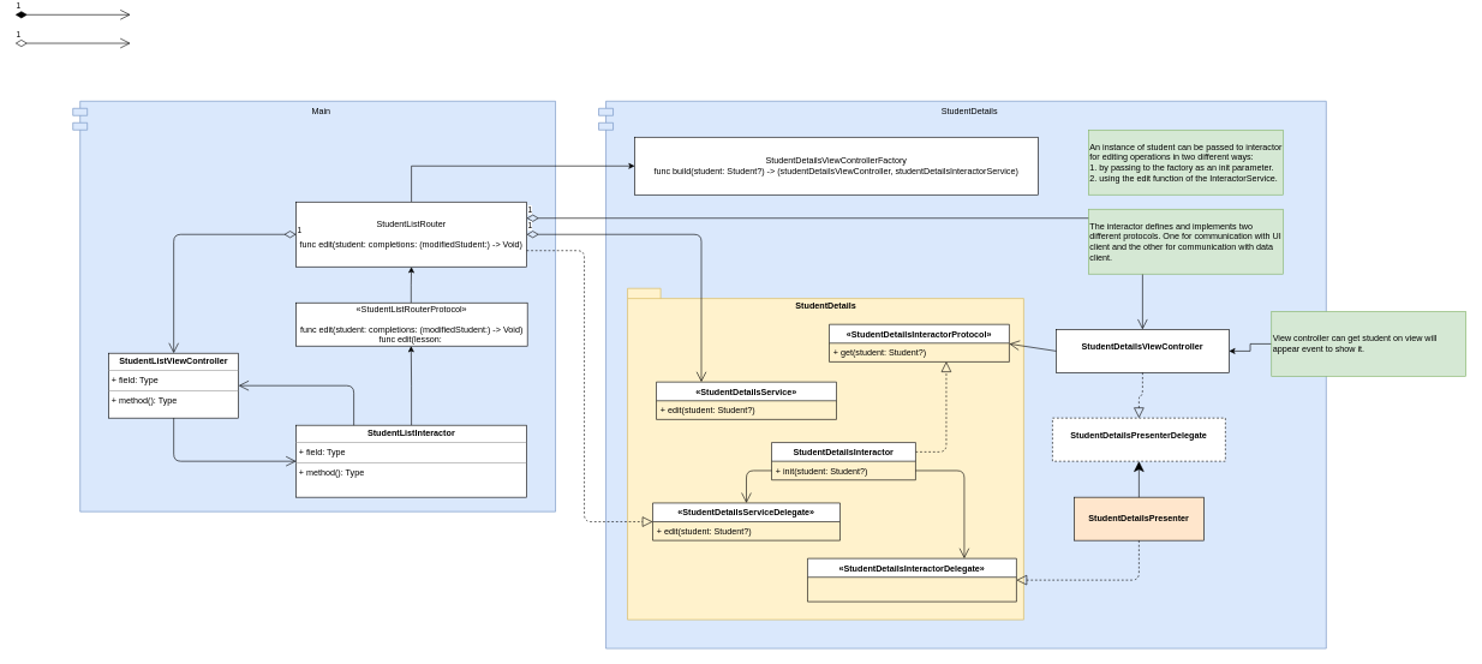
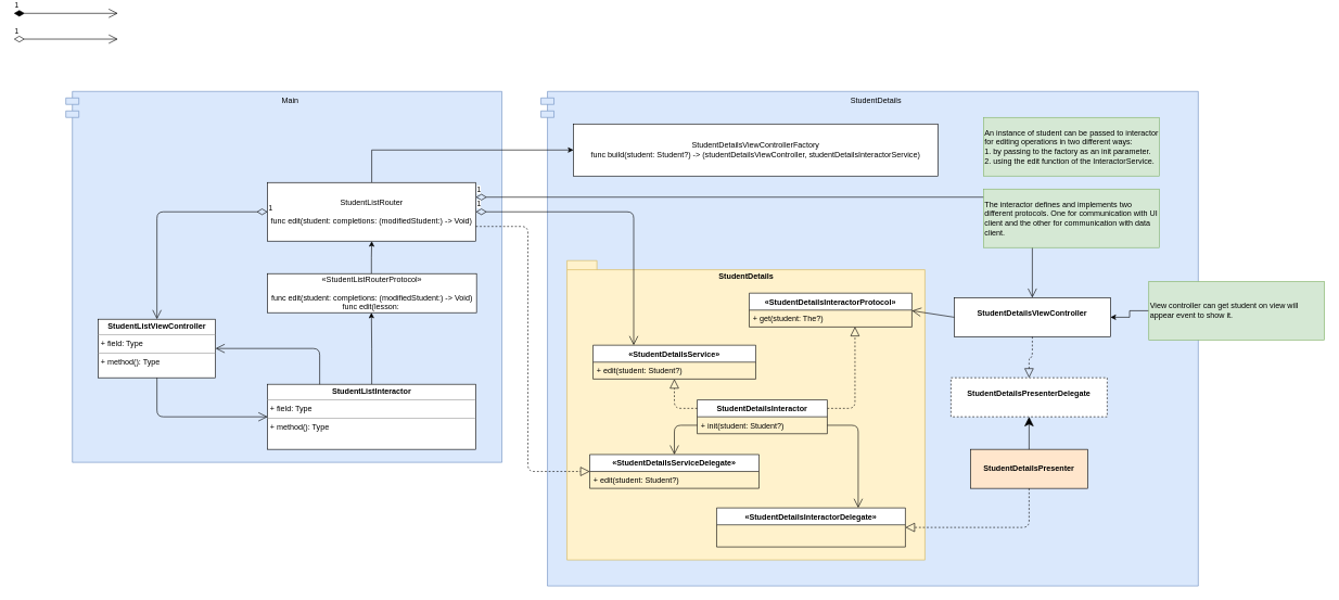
- <mxCell id="33" value="+ get(student: Student?)" style="text;strokeColor=none;fillColor=none;align=left;verticalAlign=top;spacingLeft=4;spacingRight=4;overflow=hidden;rotatable=0;points=[[0,0.5],[1,0.5]];portConstraint=eastwest;" parent="32" vertex="1"><mxGeometry y="26" width="250" height="26" as="geometry" /></mxCell>
+ <mxCell id="33" value="+ get(student: The?)" style="text;strokeColor=none;fillColor=none;align=left;verticalAlign=top;spacingLeft=4;spacingRight=4;overflow=hidden;rotatable=0;points=[[0,0.5],[1,0.5]];portConstraint=eastwest;" parent="32" vertex="1"><mxGeometry y="26" width="250" height="26" as="geometry" /></mxCell>
+ <mxCell id="42" value="" style="endArrow=block;dashed=1;endFill=0;endSize=12;html=1;edgeStyle=orthogonalEdgeStyle;exitX=0;exitY=0.25;exitDx=0;exitDy=0;" parent="1" source="30" target="36" edge="1"><mxGeometry width="160" relative="1" as="geometry"><mxPoint x="1115" y="624" as="sourcePoint" /><mxPoint x="1275" y="624" as="targetPoint" /></mxGeometry></mxCell>
- <mxCell id="34" value="«StudentDetailsInteractorDelegate»" style="swimlane;fontStyle=1;align=center;verticalAlign=top;childLayout=stackLayout;horizontal=1;startSize=26;horizontalStack=0;resizeParent=1;resizeParentMax=0;resizeLast=0;collapsible=1;marginBottom=0;" parent="1" vertex="1"><mxGeometry x="1120" y="775" width="290" height="60" as="geometry" /></mxCell>
+ <mxCell id="34" value="«StudentDetailsInteractorDelegate»" style="swimlane;fontStyle=1;align=center;verticalAlign=top;childLayout=stackLayout;horizontal=1;startSize=26;horizontalStack=0;resizeParent=1;resizeParentMax=0;resizeLast=0;collapsible=1;marginBottom=0;" parent="1" vertex="1"><mxGeometry x="1100" y="780" width="290" height="60" as="geometry" /></mxCell>
